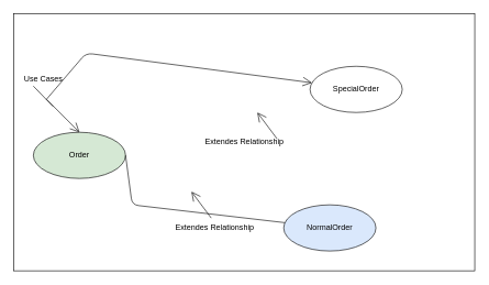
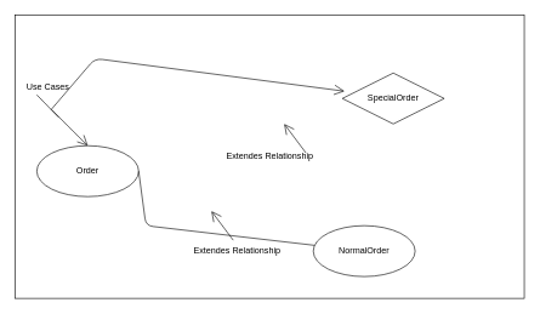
- <mxCell id="4" value="SpecialOrder" style="ellipse;whiteSpace=wrap;html=1;" parent="1" vertex="1"><mxGeometry x="470" y="100" width="140" height="70" as="geometry" /></mxCell>
+ <mxCell id="4" value="SpecialOrder" style="rhombus;whiteSpace=wrap;html=1;" parent="1" vertex="1"><mxGeometry x="470" y="100" width="140" height="70" as="geometry" /></mxCell>
- <mxCell id="3" value="Order" style="ellipse;whiteSpace=wrap;html=1;fillColor=#d5e8d4;" parent="1" vertex="1"><mxGeometry x="50" y="200" width="140" height="70" as="geometry" /></mxCell>
+ <mxCell id="3" value="Order" style="ellipse;whiteSpace=wrap;html=1;" parent="1" vertex="1"><mxGeometry x="50" y="200" width="140" height="70" as="geometry" /></mxCell>
- <mxCell id="5" value="NormalOrder" style="ellipse;whiteSpace=wrap;html=1;fillColor=#dae8fc;" parent="1" vertex="1"><mxGeometry x="430" y="310" width="140" height="70" as="geometry" /></mxCell>
+ <mxCell id="5" value="NormalOrder" style="ellipse;whiteSpace=wrap;html=1;" parent="1" vertex="1"><mxGeometry x="430" y="310" width="140" height="70" as="geometry" /></mxCell>
